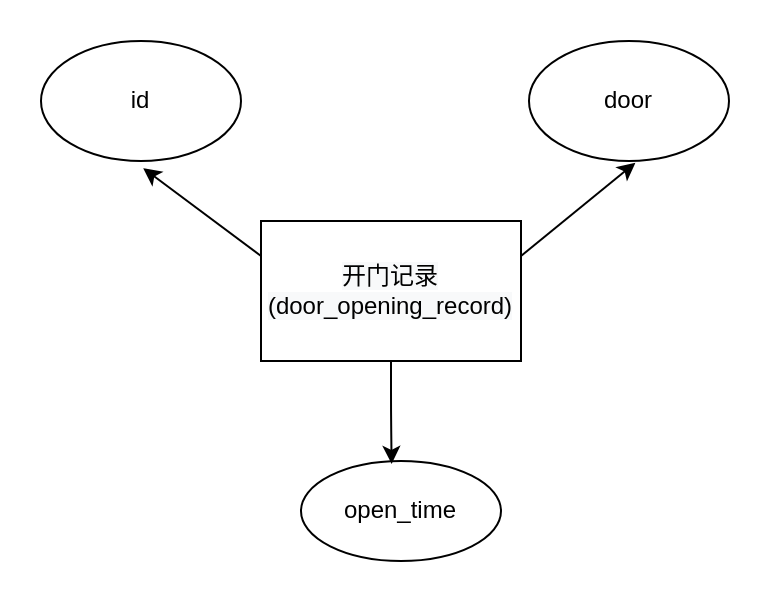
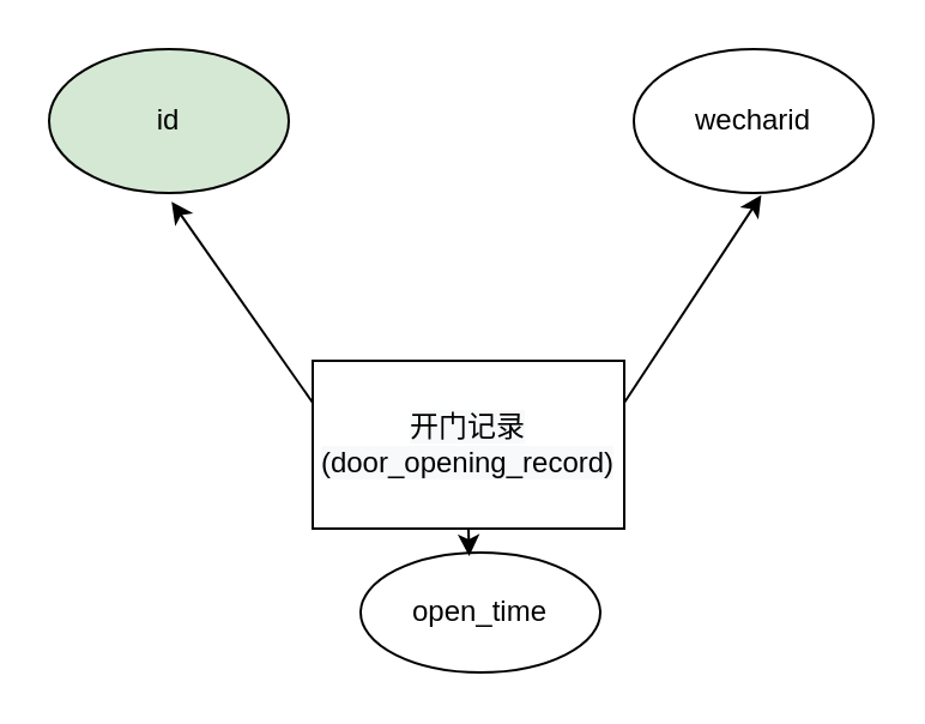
- <mxCell id="8" value="id" style="ellipse;whiteSpace=wrap;html=1;" parent="1" vertex="1"><mxGeometry x="20" y="20" width="100" height="60" as="geometry" /></mxCell>
+ <mxCell id="8" value="id" style="ellipse;whiteSpace=wrap;html=1;fillColor=#d5e8d4;" parent="1" vertex="1"><mxGeometry x="20" y="20" width="100" height="60" as="geometry" /></mxCell>
- <mxCell id="7" value="door" style="ellipse;whiteSpace=wrap;html=1;" parent="1" vertex="1"><mxGeometry x="264" y="20" width="100" height="60" as="geometry" /></mxCell>
+ <mxCell id="7" value="wecharid" style="ellipse;whiteSpace=wrap;html=1;" parent="1" vertex="1"><mxGeometry x="264" y="20" width="100" height="60" as="geometry" /></mxCell>
- <mxCell id="6" value="&#10;&#10;&lt;span style=&quot;color: rgb(0, 0, 0); font-family: helvetica; font-size: 12px; font-style: normal; font-weight: 400; letter-spacing: normal; text-align: center; text-indent: 0px; text-transform: none; word-spacing: 0px; background-color: rgb(248, 249, 250); display: inline; float: none;&quot;&gt;开门记录(door_opening_record)&lt;/span&gt;&#10;&#10;" style="rounded=0;whiteSpace=wrap;html=1;" parent="1" vertex="1"><mxGeometry x="130" y="110" width="130" height="70" as="geometry" /></mxCell>
+ <mxCell id="6" value="&#10;&#10;&lt;span style=&quot;color: rgb(0, 0, 0); font-family: helvetica; font-size: 12px; font-style: normal; font-weight: 400; letter-spacing: normal; text-align: center; text-indent: 0px; text-transform: none; word-spacing: 0px; background-color: rgb(248, 249, 250); display: inline; float: none;&quot;&gt;开门记录(door_opening_record)&lt;/span&gt;&#10;&#10;" style="rounded=0;whiteSpace=wrap;html=1;" parent="1" vertex="1"><mxGeometry x="130" y="150" width="130" height="70" as="geometry" /></mxCell>
